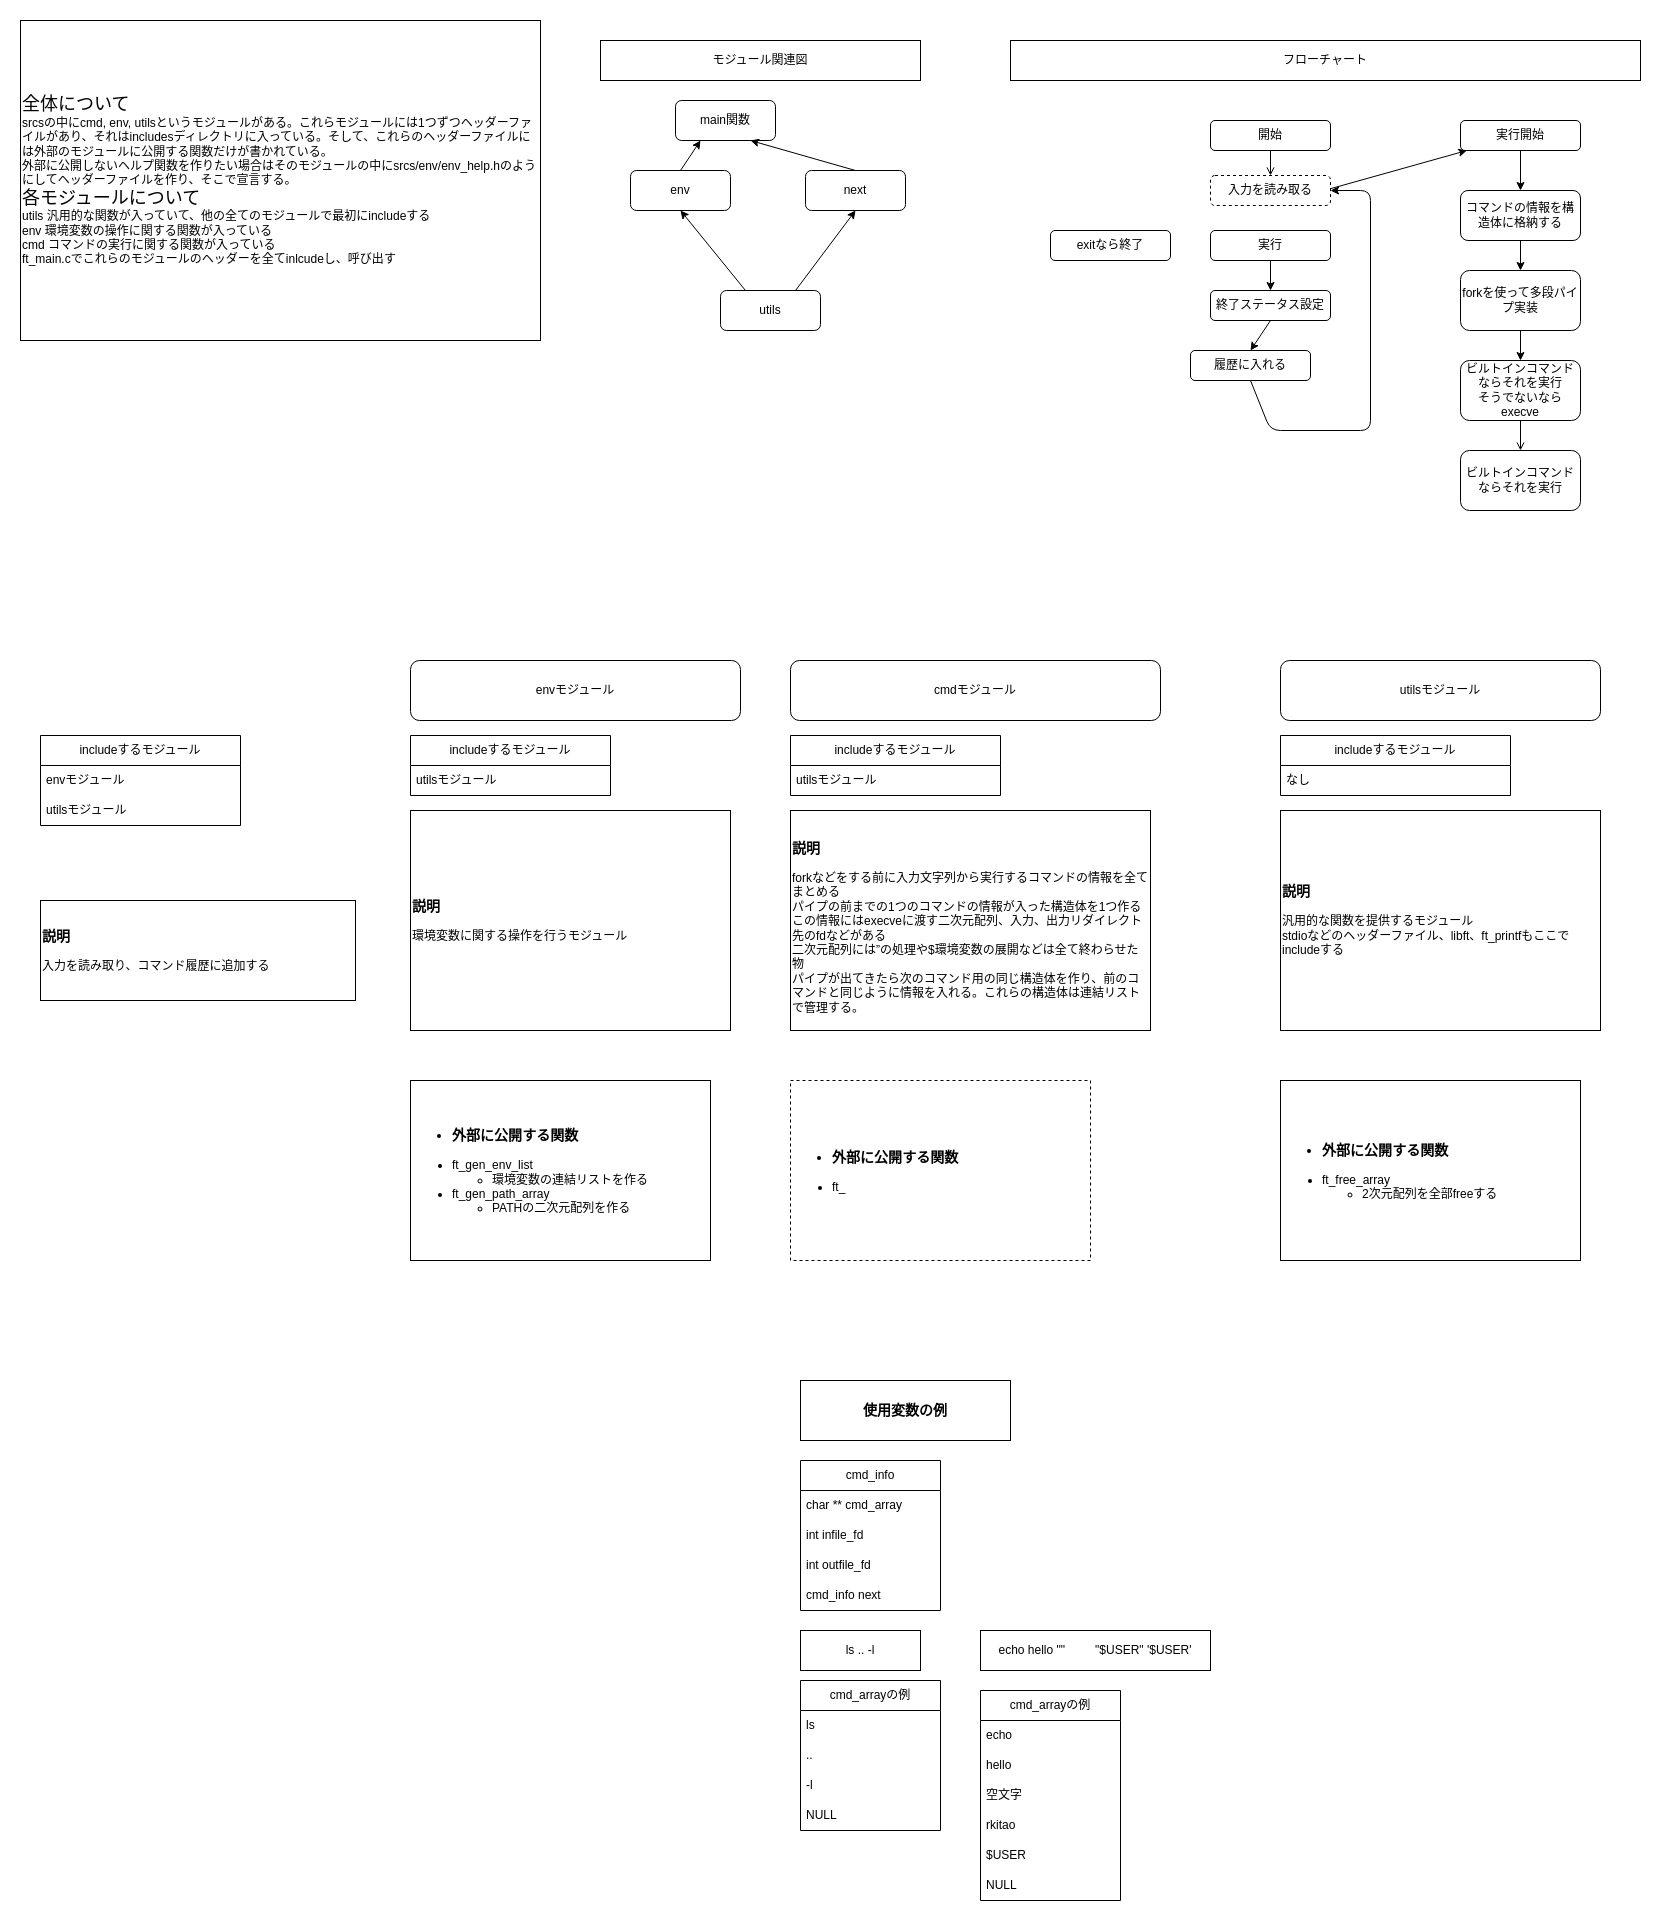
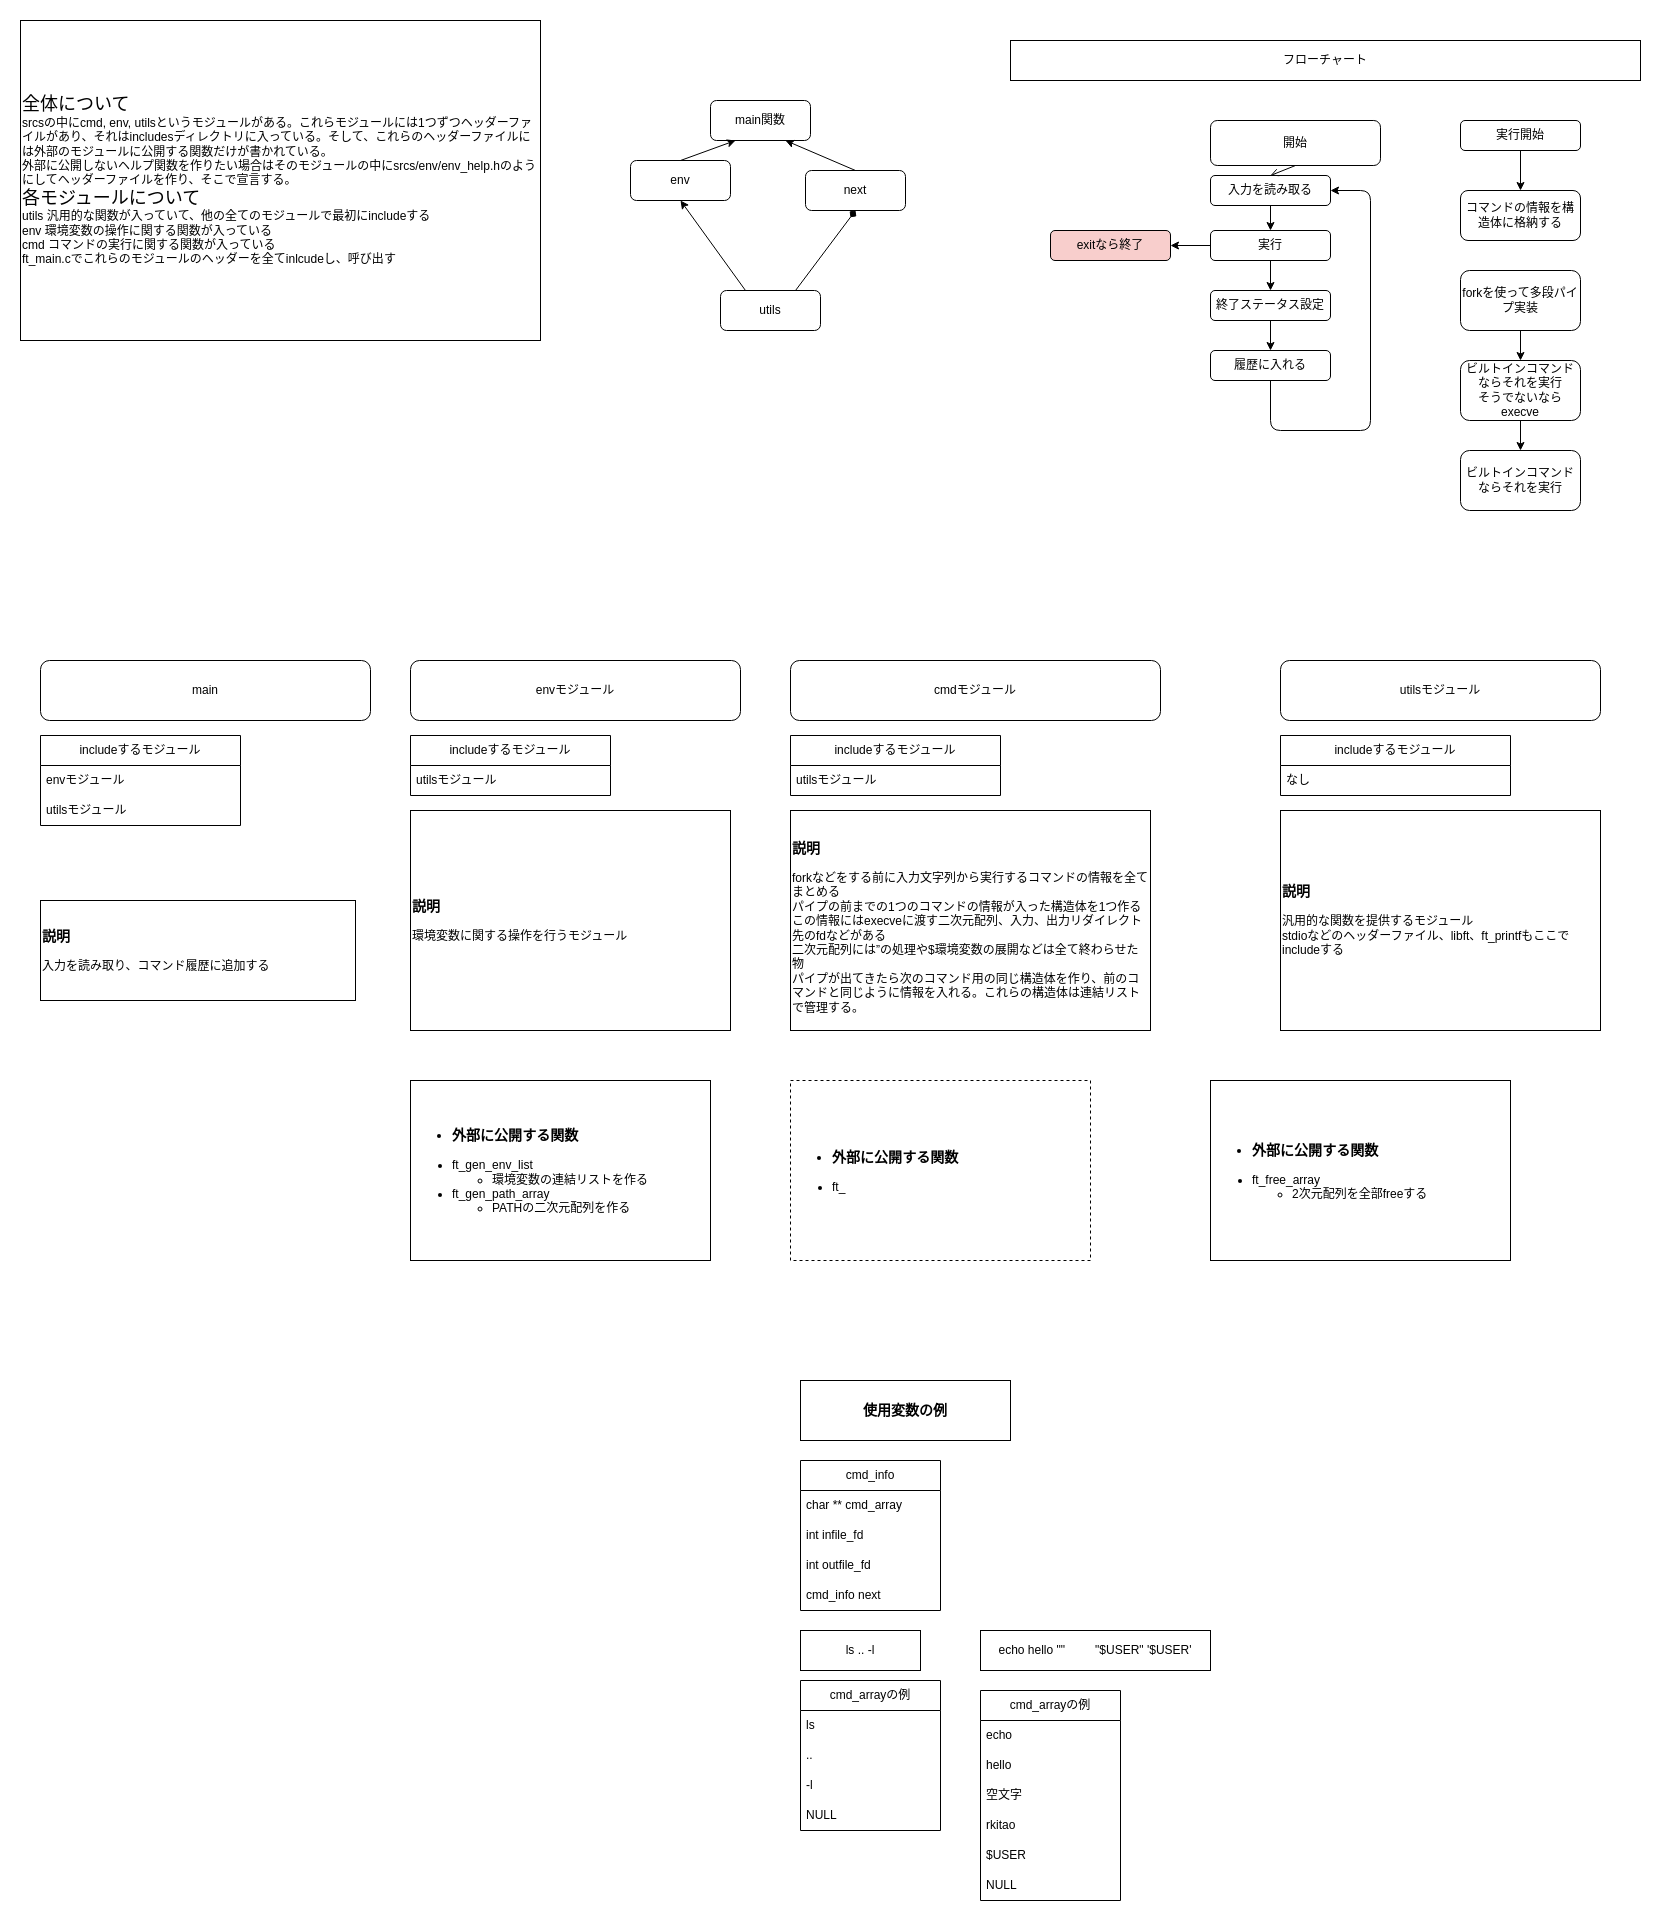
- <mxCell id="39" value="モジュール関連図" style="rounded=0;whiteSpace=wrap;html=1;" vertex="1" parent="1"><mxGeometry x="600" y="40" width="320" height="40" as="geometry" /></mxCell>
- <mxCell id="40" value="main関数" style="rounded=1;whiteSpace=wrap;html=1;" vertex="1" parent="1"><mxGeometry x="675" y="100" width="100" height="40" as="geometry" /></mxCell>
+ <mxCell id="40" value="main関数" style="rounded=1;whiteSpace=wrap;html=1;" vertex="1" parent="1"><mxGeometry x="710" y="100" width="100" height="40" as="geometry" /></mxCell>
- <mxCell id="60" value="開始" style="rounded=1;whiteSpace=wrap;html=1;" vertex="1" parent="1"><mxGeometry x="1210" y="120" width="120" height="30" as="geometry" /></mxCell>
+ <mxCell id="60" value="開始" style="rounded=1;whiteSpace=wrap;html=1;" vertex="1" parent="1"><mxGeometry x="1210" y="120" width="170" height="45" as="geometry" /></mxCell>
- <mxCell id="49" style="edgeStyle=none;html=1;exitX=0.5;exitY=1;exitDx=0;exitDy=0;" edge="1" parent="1" source="50" target="58"><mxGeometry relative="1" as="geometry" /></mxCell>
+ <mxCell id="49" style="edgeStyle=none;html=1;exitX=0.5;exitY=1;exitDx=0;exitDy=0;entryX=0.5;entryY=0;entryDx=0;entryDy=0;" edge="1" parent="1" source="50" target="56"><mxGeometry relative="1" as="geometry" /></mxCell>
- <mxCell id="42" value="env" style="rounded=1;whiteSpace=wrap;html=1;" vertex="1" parent="1"><mxGeometry x="630" y="170" width="100" height="40" as="geometry" /></mxCell>
+ <mxCell id="42" value="env" style="rounded=1;whiteSpace=wrap;html=1;" vertex="1" parent="1"><mxGeometry x="630" y="160" width="100" height="40" as="geometry" /></mxCell>
- <mxCell id="50" value="入力を読み取る" style="rounded=1;whiteSpace=wrap;html=1;dashed=1;" vertex="1" parent="1"><mxGeometry x="1210" y="175" width="120" height="30" as="geometry" /></mxCell>
+ <mxCell id="50" value="入力を読み取る" style="rounded=1;whiteSpace=wrap;html=1;" vertex="1" parent="1"><mxGeometry x="1210" y="175" width="120" height="30" as="geometry" /></mxCell>
- <mxCell id="46" style="edgeStyle=none;html=1;exitX=0.75;exitY=0;exitDx=0;exitDy=0;entryX=0.5;entryY=1;entryDx=0;entryDy=0;" edge="1" parent="1" source="47" target="44"><mxGeometry relative="1" as="geometry" /></mxCell>
+ <mxCell id="46" style="edgeStyle=none;html=1;exitX=0.75;exitY=0;exitDx=0;exitDy=0;entryX=0.5;entryY=1;entryDx=0;entryDy=0;endArrow=diamond;" edge="1" parent="1" source="47" target="44"><mxGeometry relative="1" as="geometry" /></mxCell>
- <mxCell id="63" value="exitなら終了" style="rounded=1;whiteSpace=wrap;html=1;" vertex="1" parent="1"><mxGeometry x="1050" y="230" width="120" height="30" as="geometry" /></mxCell>
+ <mxCell id="63" value="exitなら終了" style="rounded=1;whiteSpace=wrap;html=1;fillColor=#f8cecc;" vertex="1" parent="1"><mxGeometry x="1050" y="230" width="120" height="30" as="geometry" /></mxCell>
+ <mxCell id="55" style="edgeStyle=none;html=1;exitX=0;exitY=0.5;exitDx=0;exitDy=0;entryX=1;entryY=0.5;entryDx=0;entryDy=0;" edge="1" parent="1" source="56" target="63"><mxGeometry relative="1" as="geometry" /></mxCell>
- <mxCell id="61" style="edgeStyle=none;html=1;exitX=0.5;exitY=1;exitDx=0;exitDy=0;entryX=0.5;entryY=0;entryDx=0;entryDy=0;" edge="1" parent="1" source="62" target="65"><mxGeometry relative="1" as="geometry" /></mxCell>
- <mxCell id="69" value="履歴に入れる" style="rounded=1;whiteSpace=wrap;html=1;" vertex="1" parent="1"><mxGeometry x="1190" y="350" width="120" height="30" as="geometry" /></mxCell>
+ <mxCell id="69" value="履歴に入れる" style="rounded=1;whiteSpace=wrap;html=1;" vertex="1" parent="1"><mxGeometry x="1210" y="350" width="120" height="30" as="geometry" /></mxCell>
- <mxCell id="66" style="edgeStyle=none;html=1;exitX=0.5;exitY=1;exitDx=0;exitDy=0;entryX=0.5;entryY=0;entryDx=0;entryDy=0;endArrow=open;" edge="1" parent="1" source="67" target="68"><mxGeometry relative="1" as="geometry" /></mxCell>
+ <mxCell id="66" style="edgeStyle=none;html=1;exitX=0.5;exitY=1;exitDx=0;exitDy=0;entryX=0.5;entryY=0;entryDx=0;entryDy=0;" edge="1" parent="1" source="67" target="68"><mxGeometry relative="1" as="geometry" /></mxCell>
+ <mxCell id="34" value="main" style="rounded=1;whiteSpace=wrap;html=1;" parent="1" vertex="1"><mxGeometry x="40" y="660" width="330" height="60" as="geometry" /></mxCell>
- <mxCell id="72" value="&lt;h3 style=&quot;&quot;&gt;&lt;ul&gt;&lt;li&gt;外部に公開する関数&lt;/li&gt;&lt;/ul&gt;&lt;/h3&gt;&lt;ul style=&quot;&quot;&gt;&lt;li&gt;ft_free_array&lt;/li&gt;&lt;ul&gt;&lt;li&gt;2次元配列を全部freeする&lt;/li&gt;&lt;/ul&gt;&lt;/ul&gt;" style="rounded=0;whiteSpace=wrap;html=1;align=left;" vertex="1" parent="1"><mxGeometry x="1280" y="1080" width="300" height="180" as="geometry" /></mxCell>
+ <mxCell id="72" value="&lt;h3 style=&quot;&quot;&gt;&lt;ul&gt;&lt;li&gt;外部に公開する関数&lt;/li&gt;&lt;/ul&gt;&lt;/h3&gt;&lt;ul style=&quot;&quot;&gt;&lt;li&gt;ft_free_array&lt;/li&gt;&lt;ul&gt;&lt;li&gt;2次元配列を全部freeする&lt;/li&gt;&lt;/ul&gt;&lt;/ul&gt;" style="rounded=0;whiteSpace=wrap;html=1;align=left;" vertex="1" parent="1"><mxGeometry x="1210" y="1080" width="300" height="180" as="geometry" /></mxCell>
